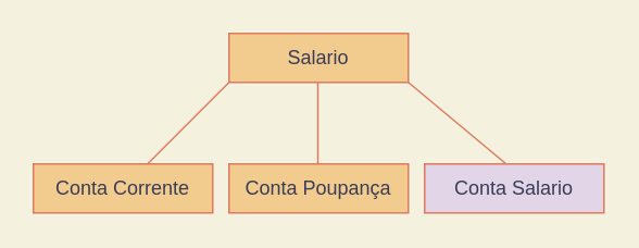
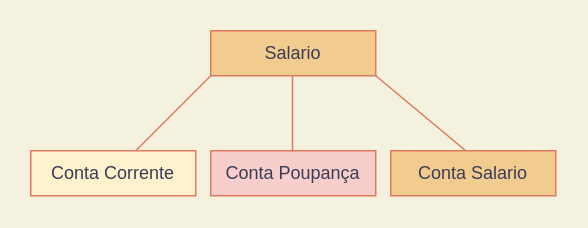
- <mxCell id="3" value="Conta Corrente" style="rounded=0;whiteSpace=wrap;html=1;fillColor=#F2CC8F;strokeColor=#E07A5F;fontColor=#393C56;" vertex="1" parent="1"><mxGeometry x="20" y="100" width="110" height="30" as="geometry" /></mxCell>
+ <mxCell id="3" value="Conta Corrente" style="rounded=0;whiteSpace=wrap;html=1;fillColor=#fff2cc;strokeColor=#E07A5F;fontColor=#393C56;" vertex="1" parent="1"><mxGeometry x="20" y="100" width="110" height="30" as="geometry" /></mxCell>
- <mxCell id="6" value="Conta Poupança" style="rounded=0;whiteSpace=wrap;html=1;fillColor=#F2CC8F;strokeColor=#E07A5F;fontColor=#393C56;" vertex="1" parent="1"><mxGeometry x="140" y="100" width="110" height="30" as="geometry" /></mxCell>
+ <mxCell id="6" value="Conta Poupança" style="rounded=0;whiteSpace=wrap;html=1;fillColor=#f8cecc;strokeColor=#E07A5F;fontColor=#393C56;" vertex="1" parent="1"><mxGeometry x="140" y="100" width="110" height="30" as="geometry" /></mxCell>
- <mxCell id="8" value="Conta Salario" style="rounded=0;whiteSpace=wrap;html=1;fillColor=#e1d5e7;strokeColor=#E07A5F;fontColor=#393C56;" vertex="1" parent="1"><mxGeometry x="260" y="100" width="110" height="30" as="geometry" /></mxCell>
+ <mxCell id="8" value="Conta Salario" style="rounded=0;whiteSpace=wrap;html=1;fillColor=#F2CC8F;strokeColor=#E07A5F;fontColor=#393C56;" vertex="1" parent="1"><mxGeometry x="260" y="100" width="110" height="30" as="geometry" /></mxCell>
